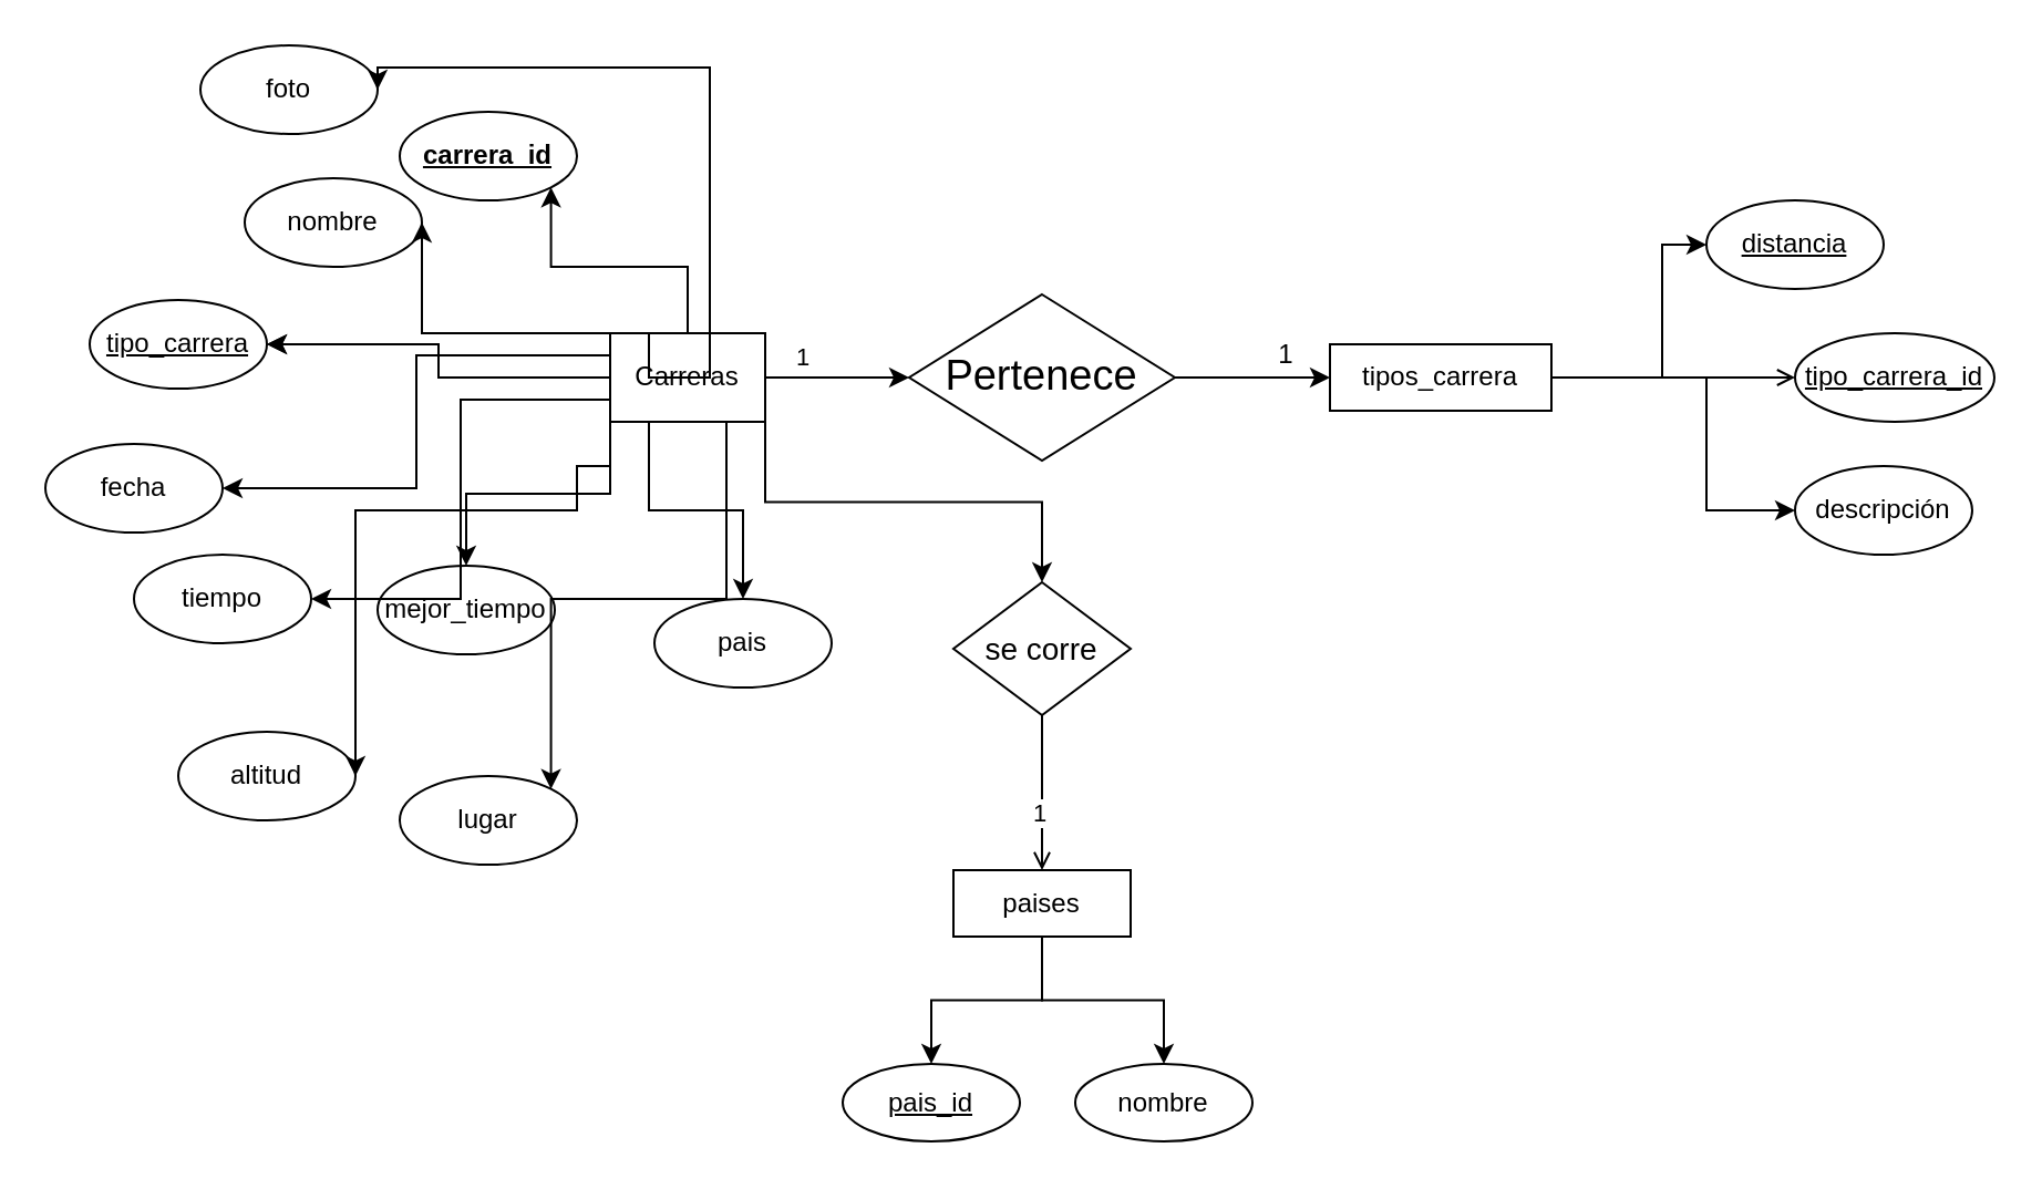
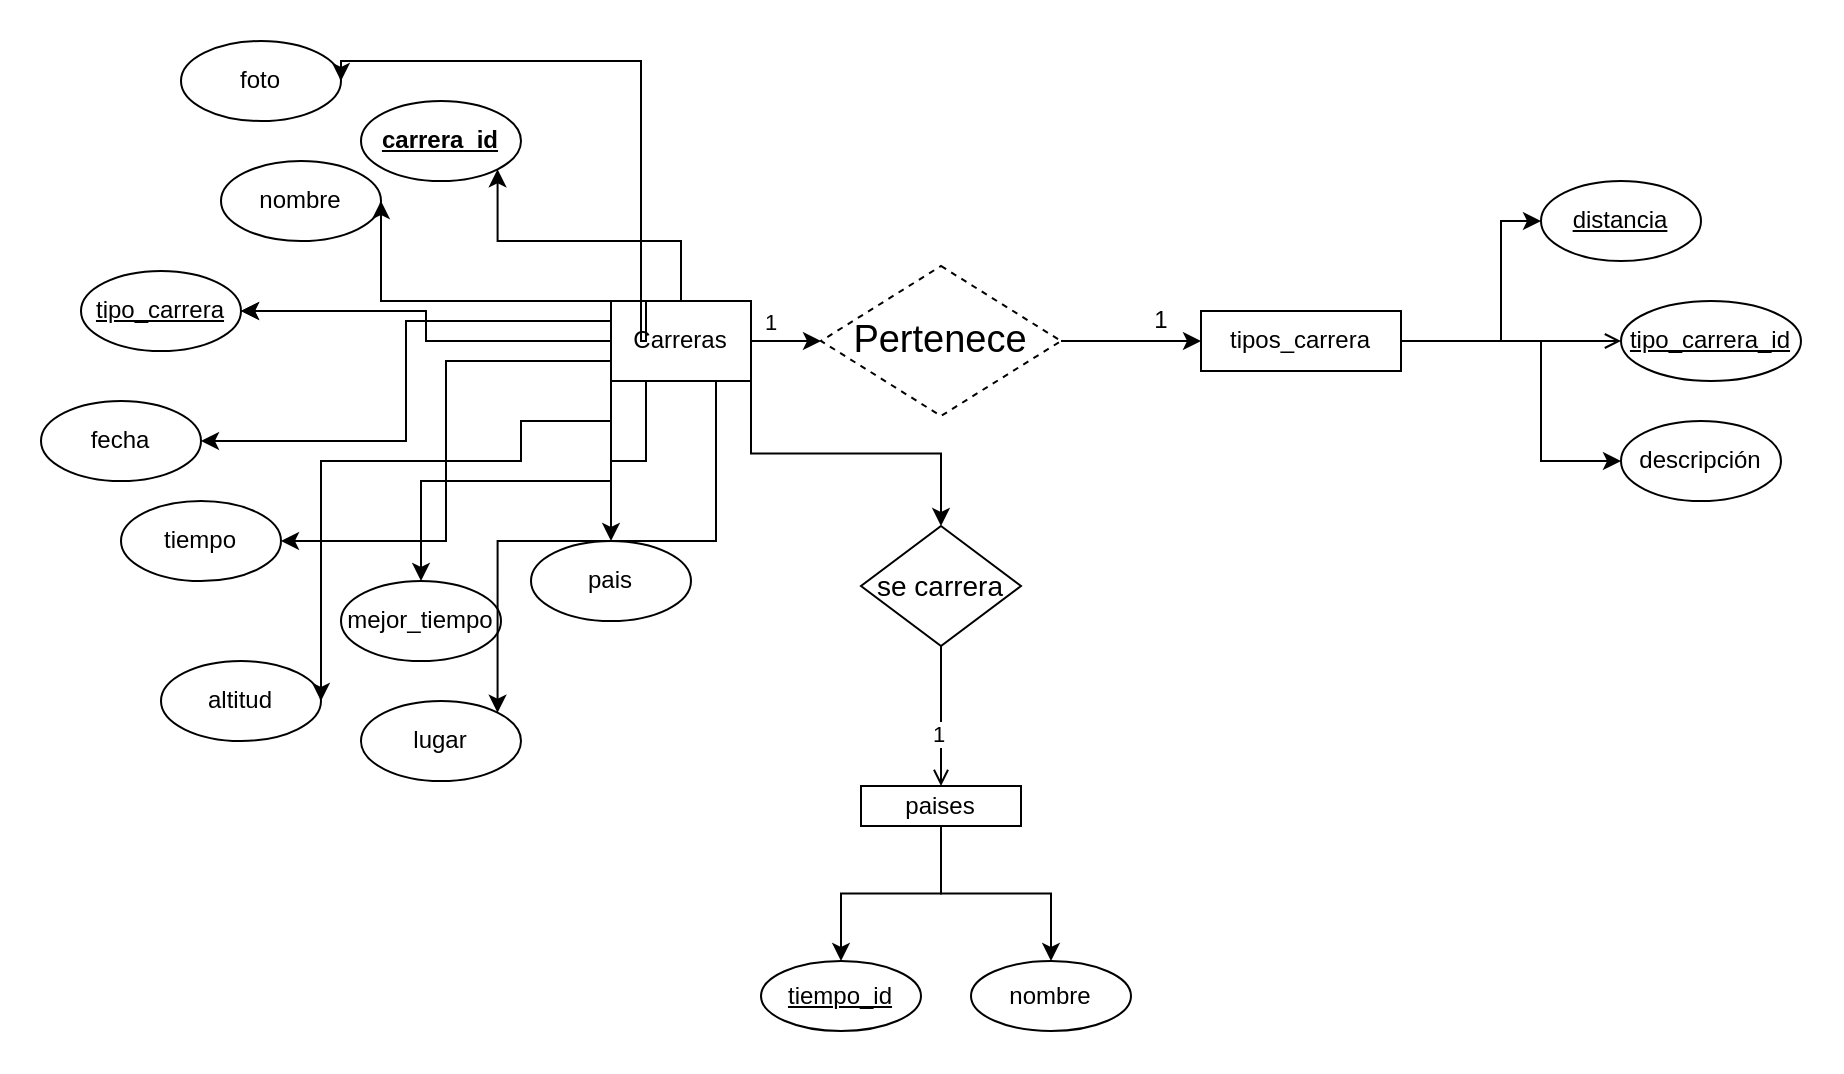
- <mxCell id="14" value="Carreras&lt;br&gt;" style="rounded=0;whiteSpace=wrap;html=1;fillColor=none;" vertex="1" parent="1"><mxGeometry x="275" y="150" width="70" height="40" as="geometry" /></mxCell>
+ <mxCell id="14" value="Carreras&lt;br&gt;" style="rounded=0;whiteSpace=wrap;html=1;fillColor=none;" vertex="1" parent="1"><mxGeometry x="305" y="150" width="70" height="40" as="geometry" /></mxCell>
- <mxCell id="33" value="&lt;font style=&quot;font-size: 19px;&quot;&gt;Pertenece&lt;/font&gt;" style="rhombus;whiteSpace=wrap;html=1;fillColor=none;rounded=0;" vertex="1" parent="1"><mxGeometry x="410" y="132.5" width="120" height="75" as="geometry" /></mxCell>
+ <mxCell id="33" value="&lt;font style=&quot;font-size: 19px;&quot;&gt;Pertenece&lt;/font&gt;" style="rhombus;whiteSpace=wrap;html=1;fillColor=none;rounded=0;dashed=1;" vertex="1" parent="1"><mxGeometry x="410" y="132.5" width="120" height="75" as="geometry" /></mxCell>
- <mxCell id="25" value="mejor_tiempo" style="ellipse;whiteSpace=wrap;html=1;fillColor=none;rounded=0;" vertex="1" parent="1"><mxGeometry x="170" y="255" width="80" height="40" as="geometry" /></mxCell>
+ <mxCell id="25" value="mejor_tiempo" style="ellipse;whiteSpace=wrap;html=1;fillColor=none;rounded=0;" vertex="1" parent="1"><mxGeometry x="170" y="290" width="80" height="40" as="geometry" /></mxCell>
- <mxCell id="31" value="pais" style="ellipse;whiteSpace=wrap;html=1;fillColor=none;rounded=0;" vertex="1" parent="1"><mxGeometry x="295" y="270" width="80" height="40" as="geometry" /></mxCell>
+ <mxCell id="31" value="pais" style="ellipse;whiteSpace=wrap;html=1;fillColor=none;rounded=0;" vertex="1" parent="1"><mxGeometry x="265" y="270" width="80" height="40" as="geometry" /></mxCell>
- <mxCell id="37" value="&lt;font style=&quot;font-size: 14px;&quot;&gt;se corre&lt;/font&gt;" style="rhombus;whiteSpace=wrap;html=1;fillColor=none;rounded=0;" vertex="1" parent="1"><mxGeometry x="430" y="262.5" width="80" height="60" as="geometry" /></mxCell>
+ <mxCell id="37" value="&lt;font style=&quot;font-size: 14px;&quot;&gt;se carrera&lt;/font&gt;" style="rhombus;whiteSpace=wrap;html=1;fillColor=none;rounded=0;" vertex="1" parent="1"><mxGeometry x="430" y="262.5" width="80" height="60" as="geometry" /></mxCell>
- <mxCell id="19" value="paises" style="rounded=0;whiteSpace=wrap;html=1;fillColor=none;" vertex="1" parent="1"><mxGeometry x="430" y="392.5" width="80" height="30" as="geometry" /></mxCell>
+ <mxCell id="19" value="paises" style="rounded=0;whiteSpace=wrap;html=1;fillColor=none;" vertex="1" parent="1"><mxGeometry x="430" y="392.5" width="80" height="20" as="geometry" /></mxCell>
- <mxCell id="43" value="&lt;u&gt;pais_id&lt;/u&gt;" style="ellipse;whiteSpace=wrap;html=1;fillColor=none;rounded=0;" vertex="1" parent="1"><mxGeometry x="380" y="480" width="80" height="35" as="geometry" /></mxCell>
+ <mxCell id="43" value="&lt;u&gt;tiempo_id&lt;/u&gt;" style="ellipse;whiteSpace=wrap;html=1;fillColor=none;rounded=0;" vertex="1" parent="1"><mxGeometry x="380" y="480" width="80" height="35" as="geometry" /></mxCell>
